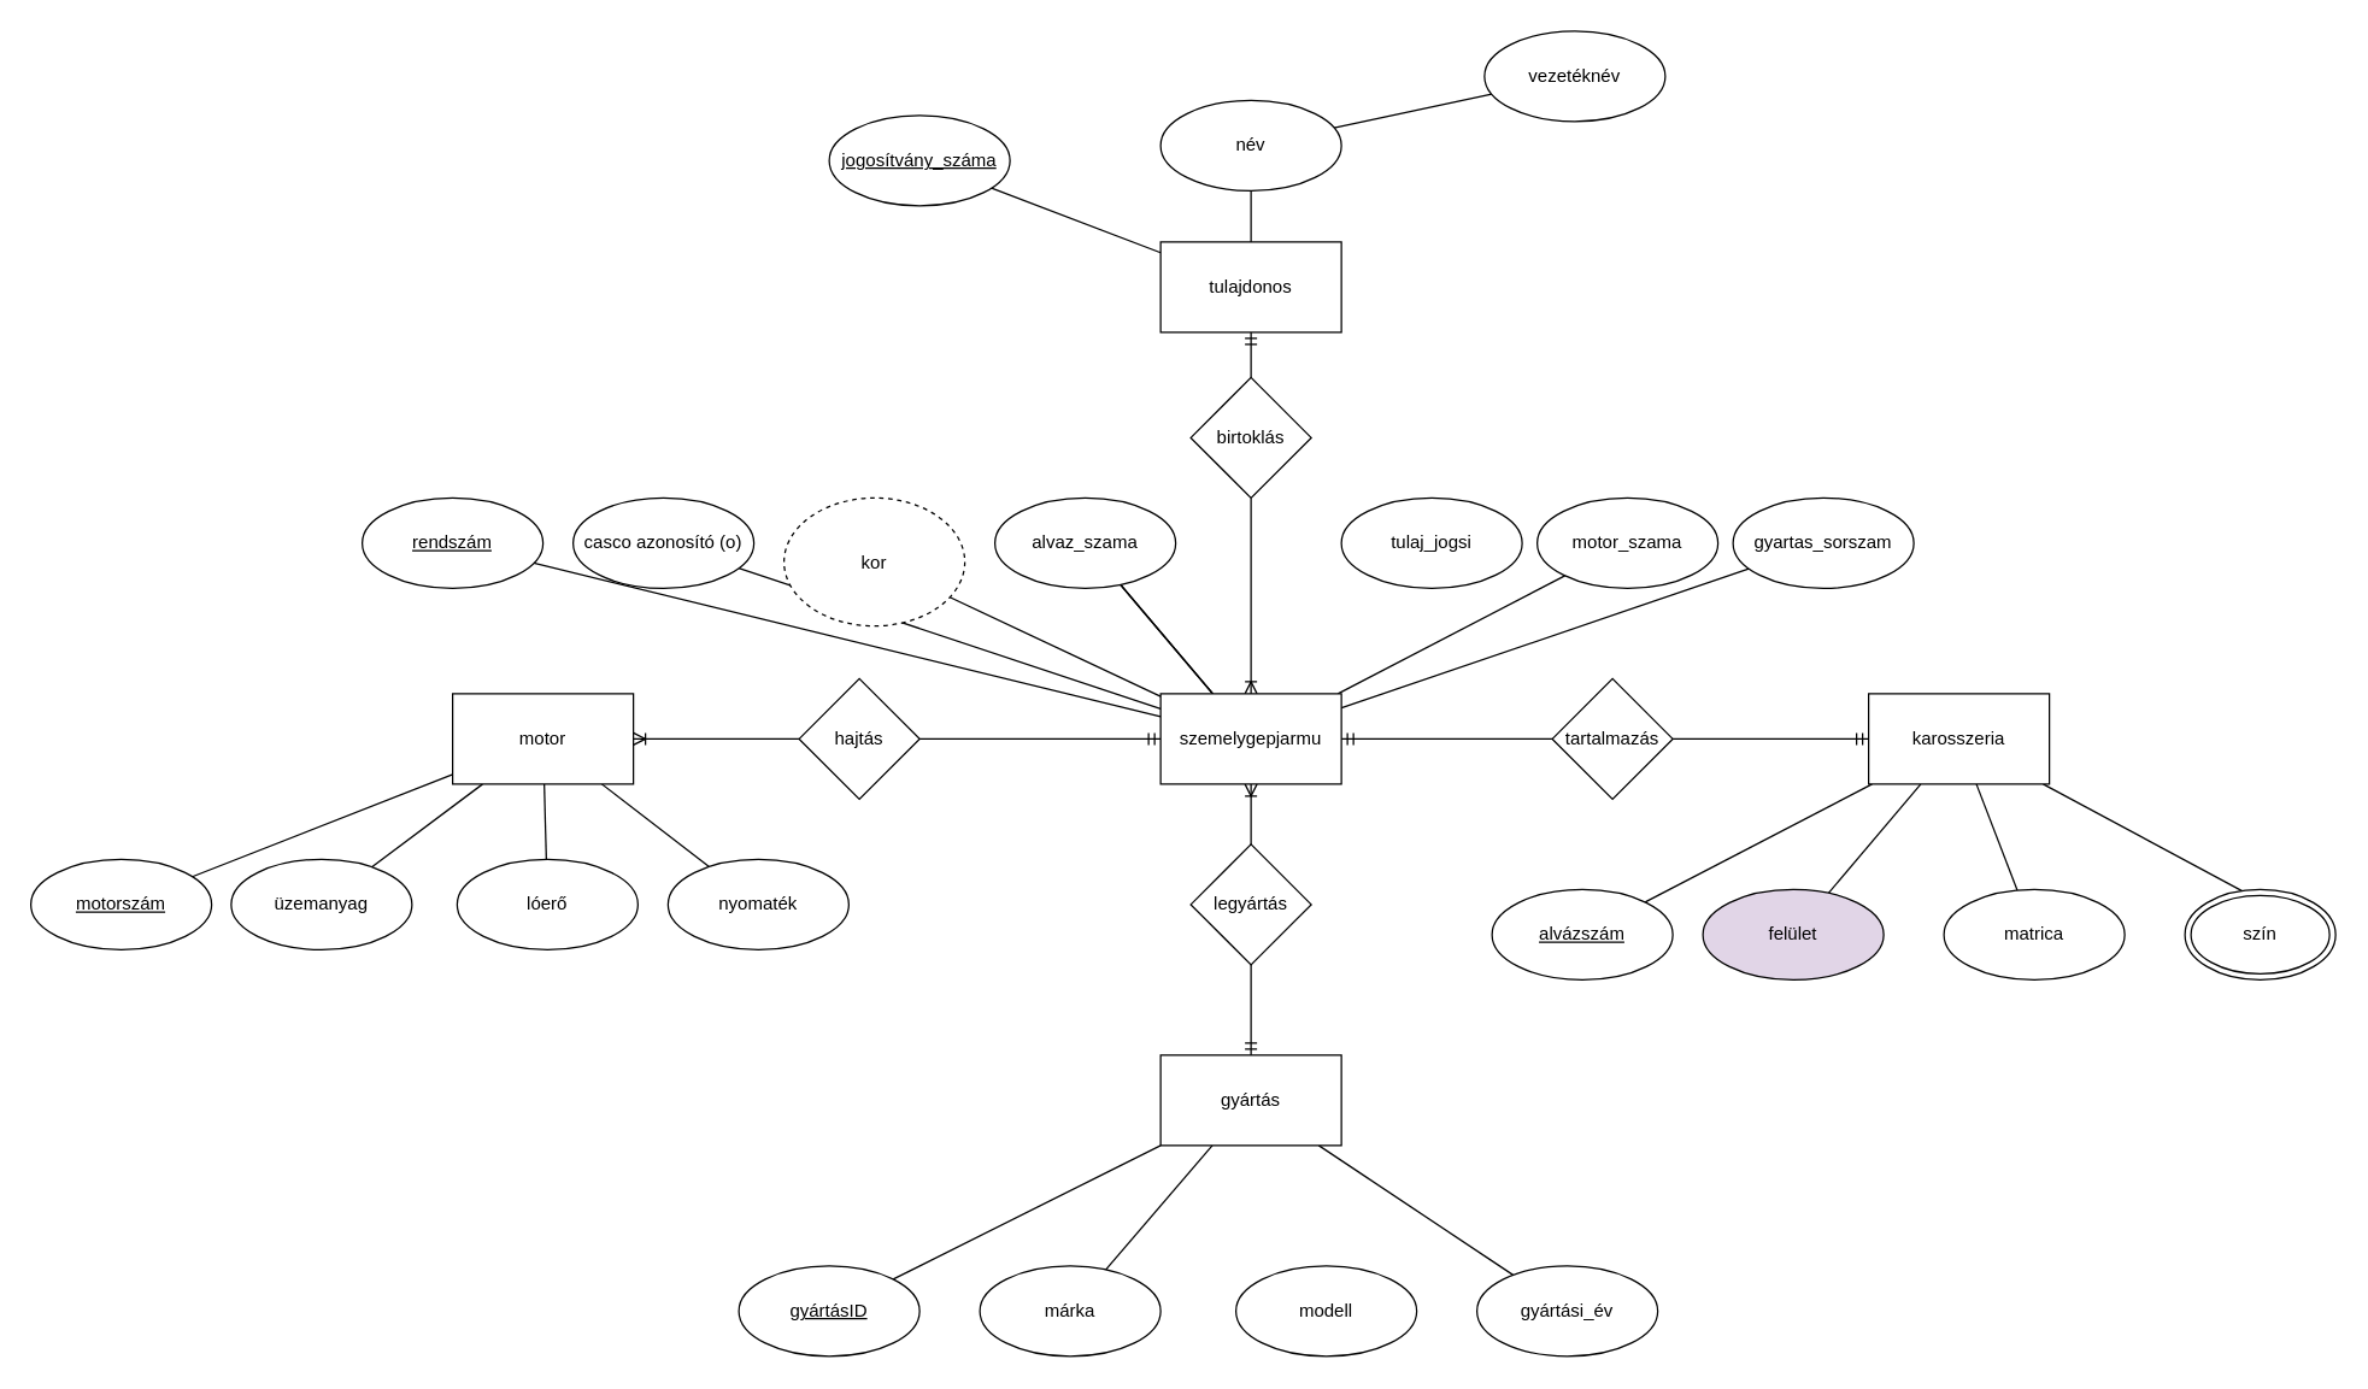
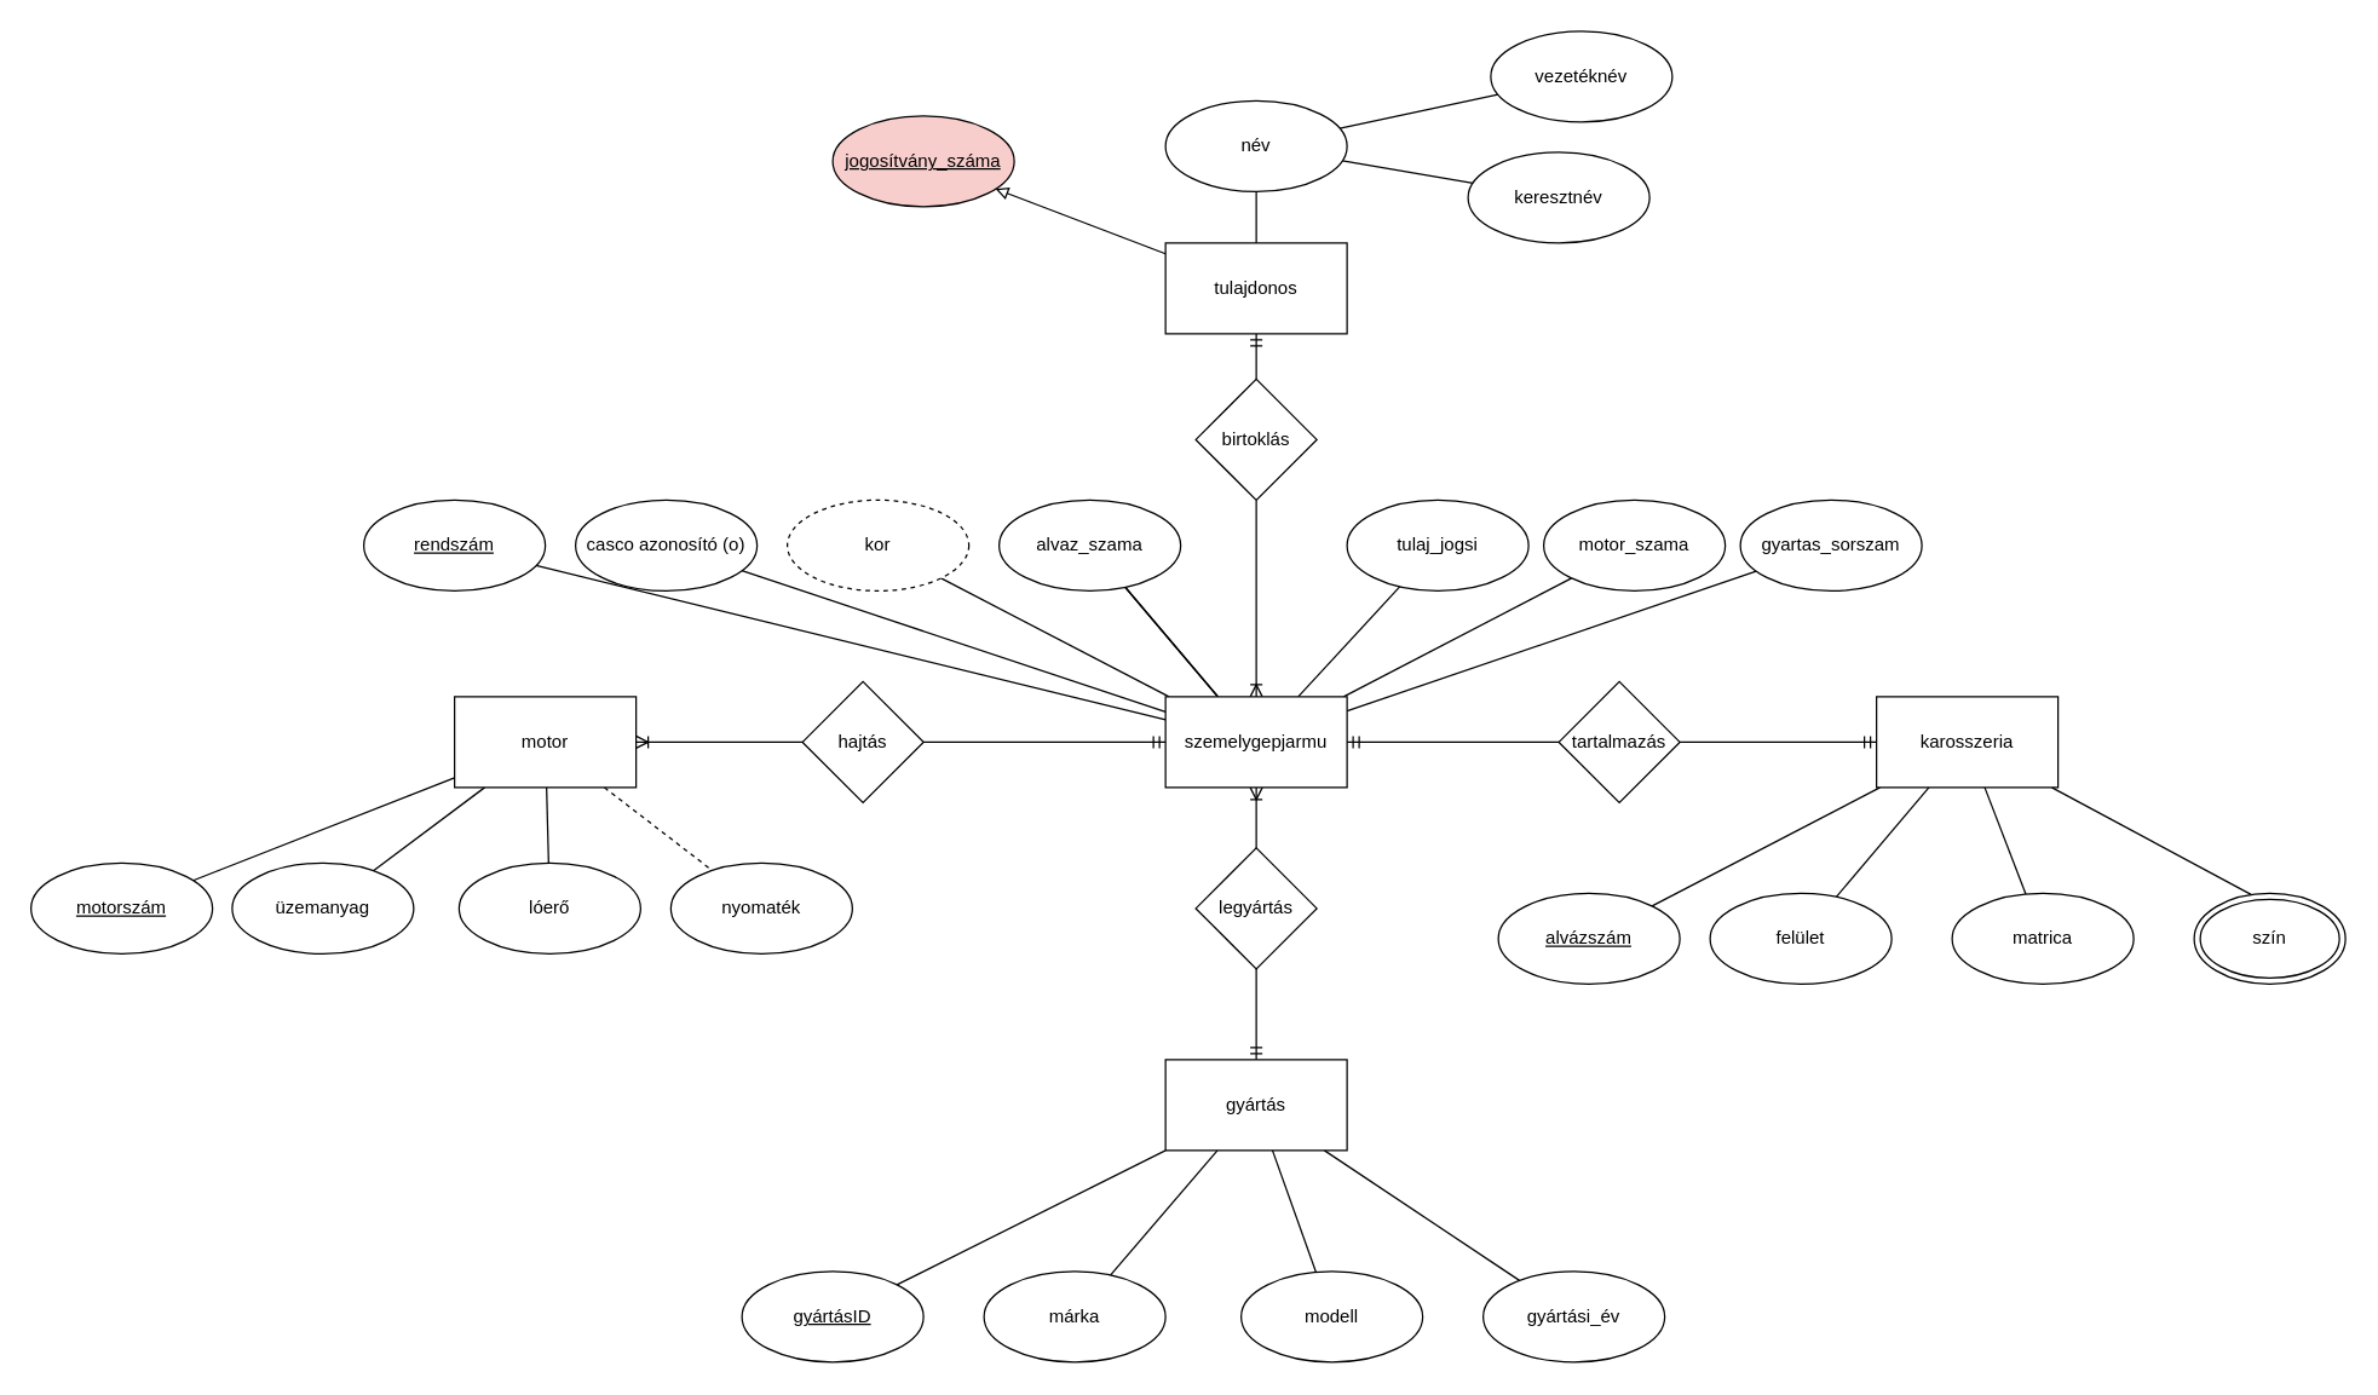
- <mxCell id="49" value="jogosítvány_száma" style="ellipse;whiteSpace=wrap;html=1;rounded=0;fontStyle=4" parent="1" vertex="1"><mxGeometry x="550" y="76" width="120" height="60" as="geometry" /></mxCell>
+ <mxCell id="49" value="jogosítvány_száma" style="ellipse;whiteSpace=wrap;html=1;rounded=0;fontStyle=4;fillColor=#f8cecc;" parent="1" vertex="1"><mxGeometry x="550" y="76" width="120" height="60" as="geometry" /></mxCell>
+ <mxCell id="51" value="" style="edgeStyle=none;rounded=0;orthogonalLoop=1;jettySize=auto;html=1;endArrow=none;endFill=0;" parent="1" source="52" target="54" edge="1"><mxGeometry relative="1" as="geometry" /></mxCell>
- <mxCell id="18" value="" style="edgeStyle=none;rounded=0;orthogonalLoop=1;jettySize=auto;html=1;endArrow=none;endFill=0;" parent="1" source="20" target="49" edge="1"><mxGeometry relative="1" as="geometry" /></mxCell>
+ <mxCell id="18" value="" style="edgeStyle=none;rounded=0;orthogonalLoop=1;jettySize=auto;html=1;endArrow=block;endFill=0;" parent="1" source="20" target="49" edge="1"><mxGeometry relative="1" as="geometry" /></mxCell>
+ <mxCell id="54" value="keresztnév" style="ellipse;whiteSpace=wrap;html=1;rounded=0;" parent="1" vertex="1"><mxGeometry x="970" width="120" height="60" as="geometry" y="100" /></mxCell>
- <mxCell id="43" value="kor" style="ellipse;whiteSpace=wrap;html=1;rounded=0;dashed=1;" parent="1" vertex="1"><mxGeometry x="520" y="330" width="120" height="85" as="geometry" /></mxCell>
+ <mxCell id="43" value="kor" style="ellipse;whiteSpace=wrap;html=1;rounded=0;dashed=1;" parent="1" vertex="1"><mxGeometry x="520" y="330" width="120" height="60" as="geometry" /></mxCell>
+ <mxCell id="9" value="" style="edgeStyle=none;rounded=0;orthogonalLoop=1;jettySize=auto;html=1;endArrow=none;endFill=0;" parent="1" source="15" target="45" edge="1"><mxGeometry relative="1" as="geometry" /></mxCell>
- <mxCell id="32" value="" style="edgeStyle=none;rounded=0;orthogonalLoop=1;jettySize=auto;html=1;endArrow=none;endFill=0;" parent="1" source="34" target="57" edge="1"><mxGeometry relative="1" as="geometry" /></mxCell>
+ <mxCell id="32" value="" style="edgeStyle=none;rounded=0;orthogonalLoop=1;jettySize=auto;html=1;endArrow=none;endFill=0;dashed=1;" parent="1" source="34" target="57" edge="1"><mxGeometry relative="1" as="geometry" /></mxCell>
- <mxCell id="60" value="felület" style="ellipse;whiteSpace=wrap;html=1;rounded=0;fillColor=#e1d5e7;" parent="1" vertex="1"><mxGeometry x="1130" y="590" width="120" height="60" as="geometry" /></mxCell>
+ <mxCell id="60" value="felület" style="ellipse;whiteSpace=wrap;html=1;rounded=0;" parent="1" vertex="1"><mxGeometry x="1130" y="590" width="120" height="60" as="geometry" /></mxCell>
+ <mxCell id="40" value="" style="edgeStyle=none;rounded=0;orthogonalLoop=1;jettySize=auto;html=1;endArrow=none;endFill=0;" parent="1" source="41" target="66" edge="1"><mxGeometry relative="1" as="geometry" /></mxCell>
